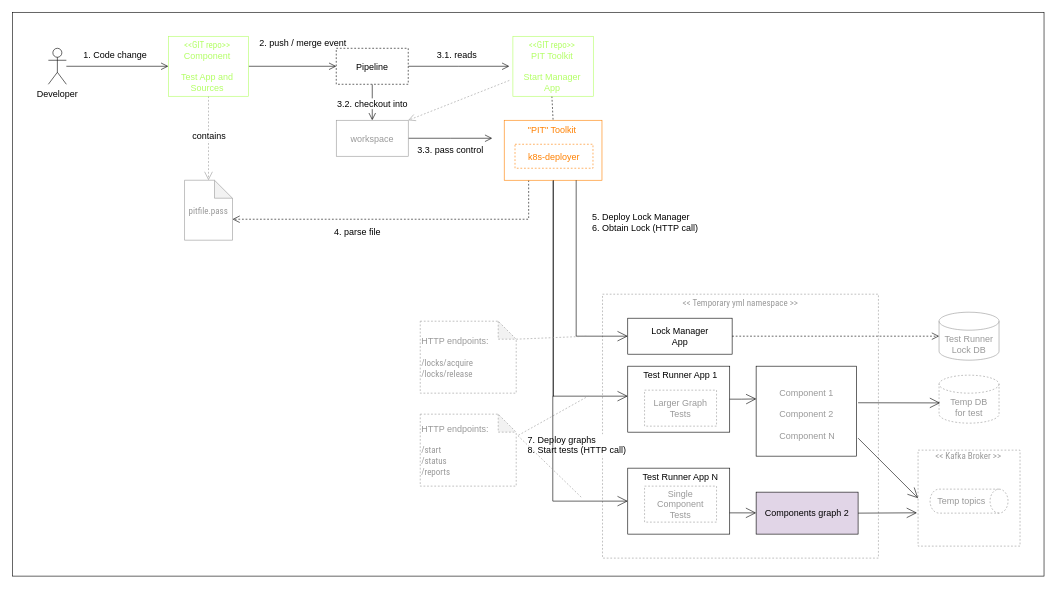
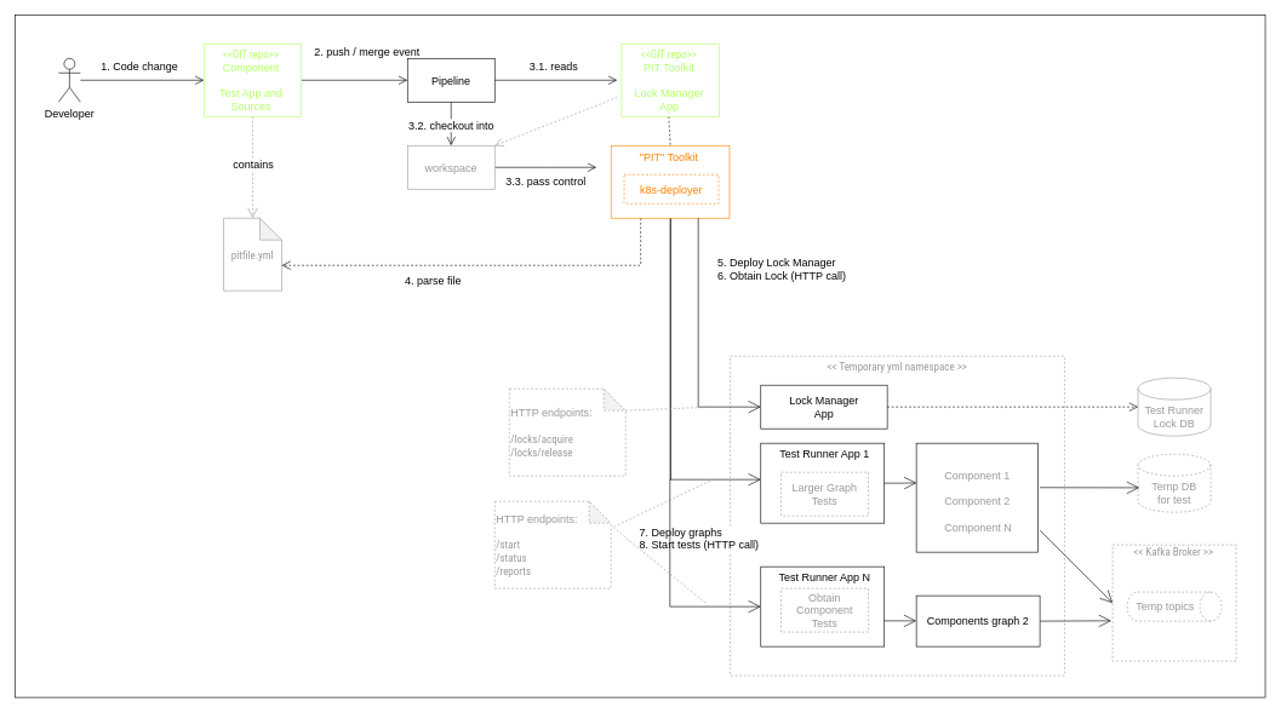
- <mxCell id="19" value="Pipeline" style="rounded=0;whiteSpace=wrap;html=1;fontSize=15;dashed=1;" parent="1" vertex="1"><mxGeometry x="560" y="80" width="120" height="60" as="geometry" /></mxCell>
+ <mxCell id="19" value="Pipeline" style="rounded=0;whiteSpace=wrap;html=1;fontSize=15;" parent="1" vertex="1"><mxGeometry x="560" y="80" width="120" height="60" as="geometry" /></mxCell>
- <mxCell id="36" value="&lt;font color=&quot;#b3ff66&quot;&gt;&lt;font style=&quot;&quot; face=&quot;Roboto Condensed&quot; data-font-src=&quot;https://fonts.googleapis.com/css?family=Roboto+Condensed&quot;&gt;&amp;lt;&amp;lt;GIT repo&amp;gt;&amp;gt;&lt;/font&gt;&lt;br style=&quot;&quot;&gt;PIT Toolkit&lt;br&gt;&lt;br&gt;Start Manager &lt;br&gt;App&lt;br&gt;&lt;/font&gt;" style="text;html=1;strokeColor=none;fillColor=none;align=center;verticalAlign=middle;whiteSpace=wrap;rounded=0;fontColor=#999999;fontSize=15;" parent="34" vertex="1"><mxGeometry width="130" height="100" as="geometry" /></mxCell>
+ <mxCell id="36" value="&lt;font color=&quot;#b3ff66&quot;&gt;&lt;font style=&quot;&quot; face=&quot;Roboto Condensed&quot; data-font-src=&quot;https://fonts.googleapis.com/css?family=Roboto+Condensed&quot;&gt;&amp;lt;&amp;lt;GIT repo&amp;gt;&amp;gt;&lt;/font&gt;&lt;br style=&quot;&quot;&gt;PIT Toolkit&lt;br&gt;&lt;br&gt;Lock Manager &lt;br&gt;App&lt;br&gt;&lt;/font&gt;" style="text;html=1;strokeColor=none;fillColor=none;align=center;verticalAlign=middle;whiteSpace=wrap;rounded=0;fontColor=#999999;fontSize=15;" parent="34" vertex="1"><mxGeometry width="130" height="100" as="geometry" /></mxCell>
- <mxCell id="23" value="pitfile.pass" style="shape=note;whiteSpace=wrap;html=1;backgroundOutline=1;darkOpacity=0.05;strokeColor=#999999;fontColor=#999999;fontFamily=Roboto Condensed;fontSource=https%3A%2F%2Ffonts.googleapis.com%2Fcss%3Ffamily%3DRoboto%2BCondensed;fontSize=15;" parent="1" vertex="1"><mxGeometry x="307" y="300" width="80" height="100" as="geometry" /></mxCell>
+ <mxCell id="23" value="pitfile.yml" style="shape=note;whiteSpace=wrap;html=1;backgroundOutline=1;darkOpacity=0.05;strokeColor=#999999;fontColor=#999999;fontFamily=Roboto Condensed;fontSource=https%3A%2F%2Ffonts.googleapis.com%2Fcss%3Ffamily%3DRoboto%2BCondensed;fontSize=15;" parent="1" vertex="1"><mxGeometry x="307" y="300" width="80" height="100" as="geometry" /></mxCell>
- <mxCell id="32" value="&lt;font style=&quot;font-size: 15px;&quot;&gt;HTTP endpoints:&amp;nbsp;&lt;/font&gt;&lt;br style=&quot;font-size: 15px;&quot;&gt;&lt;font style=&quot;font-size: 15px;&quot; data-font-src=&quot;https://fonts.googleapis.com/css?family=Roboto+Condensed&quot; face=&quot;Roboto Condensed&quot;&gt;&lt;br&gt;/start&lt;br&gt;/status&lt;br&gt;&lt;div style=&quot;&quot;&gt;&lt;span style=&quot;background-color: initial;&quot;&gt;/reports&lt;/span&gt;&lt;/div&gt;&lt;/font&gt;" style="shape=note;whiteSpace=wrap;html=1;backgroundOutline=1;darkOpacity=0.05;align=left;dashed=1;strokeColor=#999999;fontColor=#999999;" parent="1" vertex="1"><mxGeometry x="700" y="690" width="160" height="120" as="geometry" /></mxCell>
+ <mxCell id="32" value="&lt;font style=&quot;font-size: 15px;&quot;&gt;HTTP endpoints:&amp;nbsp;&lt;/font&gt;&lt;br style=&quot;font-size: 15px;&quot;&gt;&lt;font style=&quot;font-size: 15px;&quot; data-font-src=&quot;https://fonts.googleapis.com/css?family=Roboto+Condensed&quot; face=&quot;Roboto Condensed&quot;&gt;&lt;br&gt;/start&lt;br&gt;/status&lt;br&gt;&lt;div style=&quot;&quot;&gt;&lt;span style=&quot;background-color: initial;&quot;&gt;/reports&lt;/span&gt;&lt;/div&gt;&lt;/font&gt;" style="shape=note;whiteSpace=wrap;html=1;backgroundOutline=1;darkOpacity=0.05;align=left;dashed=1;strokeColor=#999999;fontColor=#999999;" parent="1" vertex="1"><mxGeometry x="680" y="690" width="160" height="120" as="geometry" /></mxCell>
- <mxCell id="46" value="Single Component&lt;br&gt;Tests" style="rounded=0;whiteSpace=wrap;html=1;fontSize=15;fontColor=#999999;strokeColor=#999999;dashed=1;" parent="43" vertex="1"><mxGeometry x="28" y="30" width="120" height="60" as="geometry" /></mxCell>
+ <mxCell id="46" value="Obtain Component&lt;br&gt;Tests" style="rounded=0;whiteSpace=wrap;html=1;fontSize=15;fontColor=#999999;strokeColor=#999999;dashed=1;" parent="43" vertex="1"><mxGeometry x="28" y="30" width="120" height="60" as="geometry" /></mxCell>
- <mxCell id="55" value="Components graph 2" style="rounded=0;whiteSpace=wrap;html=1;fontSize=15;container=0;fillColor=#e1d5e7;" parent="1" vertex="1"><mxGeometry x="1260" y="820" width="170" height="70" as="geometry" /></mxCell>
+ <mxCell id="55" value="Components graph 2" style="rounded=0;whiteSpace=wrap;html=1;fontSize=15;container=0;" parent="1" vertex="1"><mxGeometry x="1260" y="820" width="170" height="70" as="geometry" /></mxCell>
